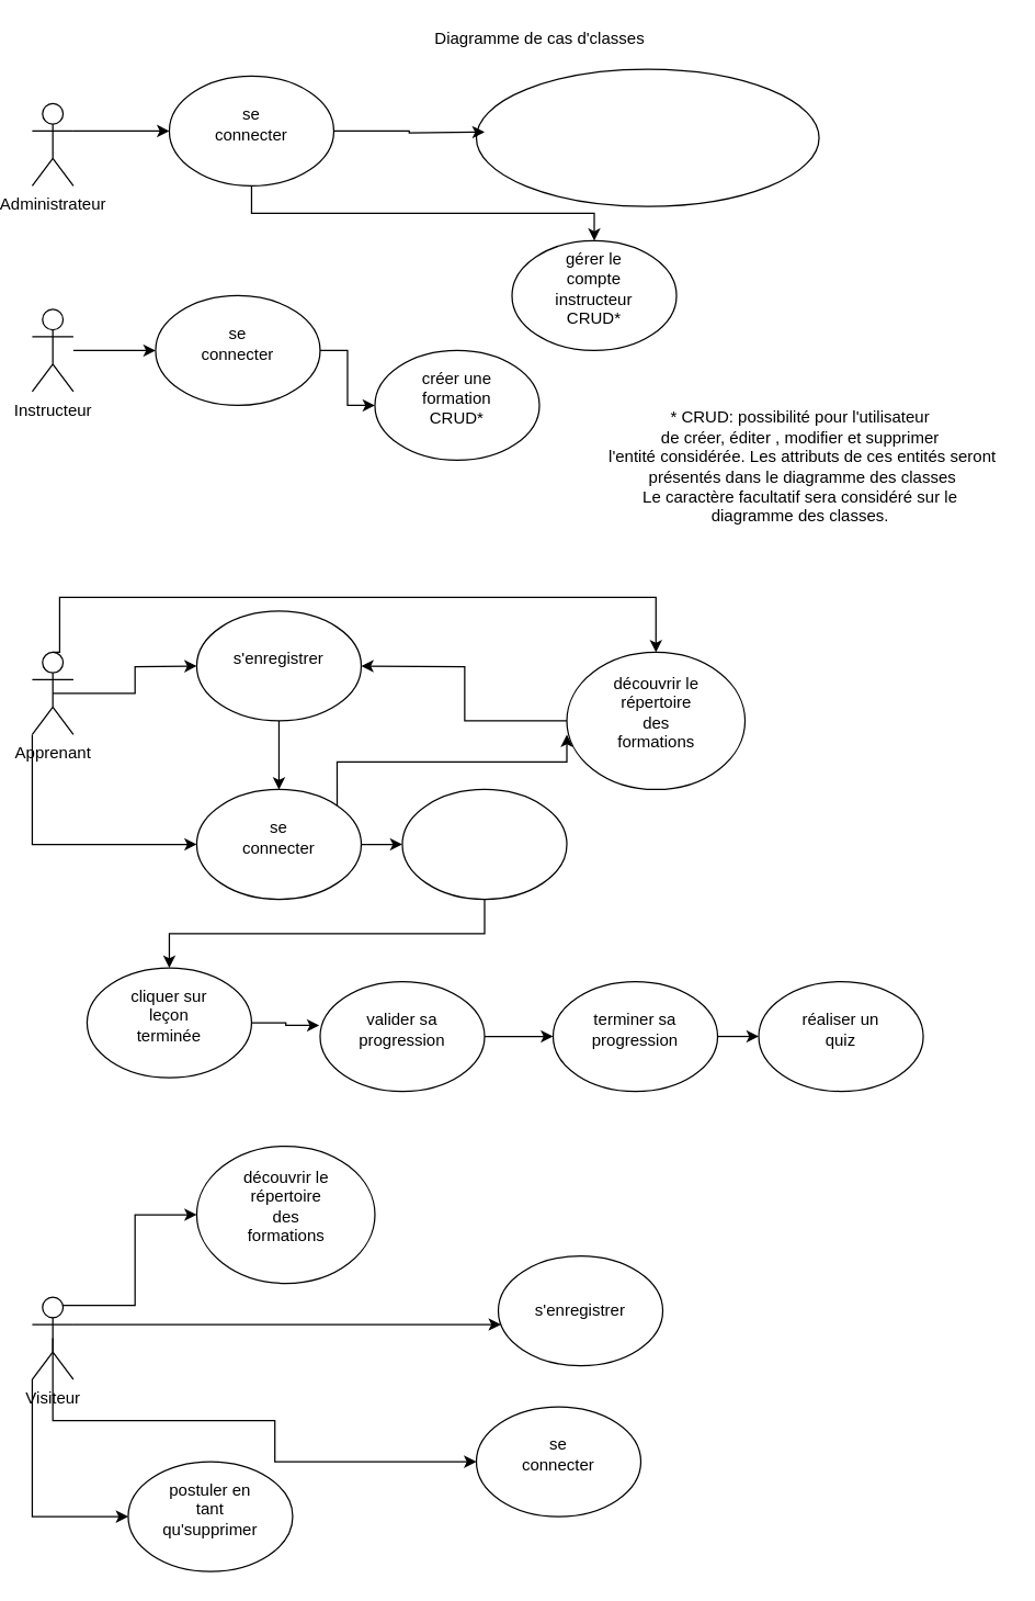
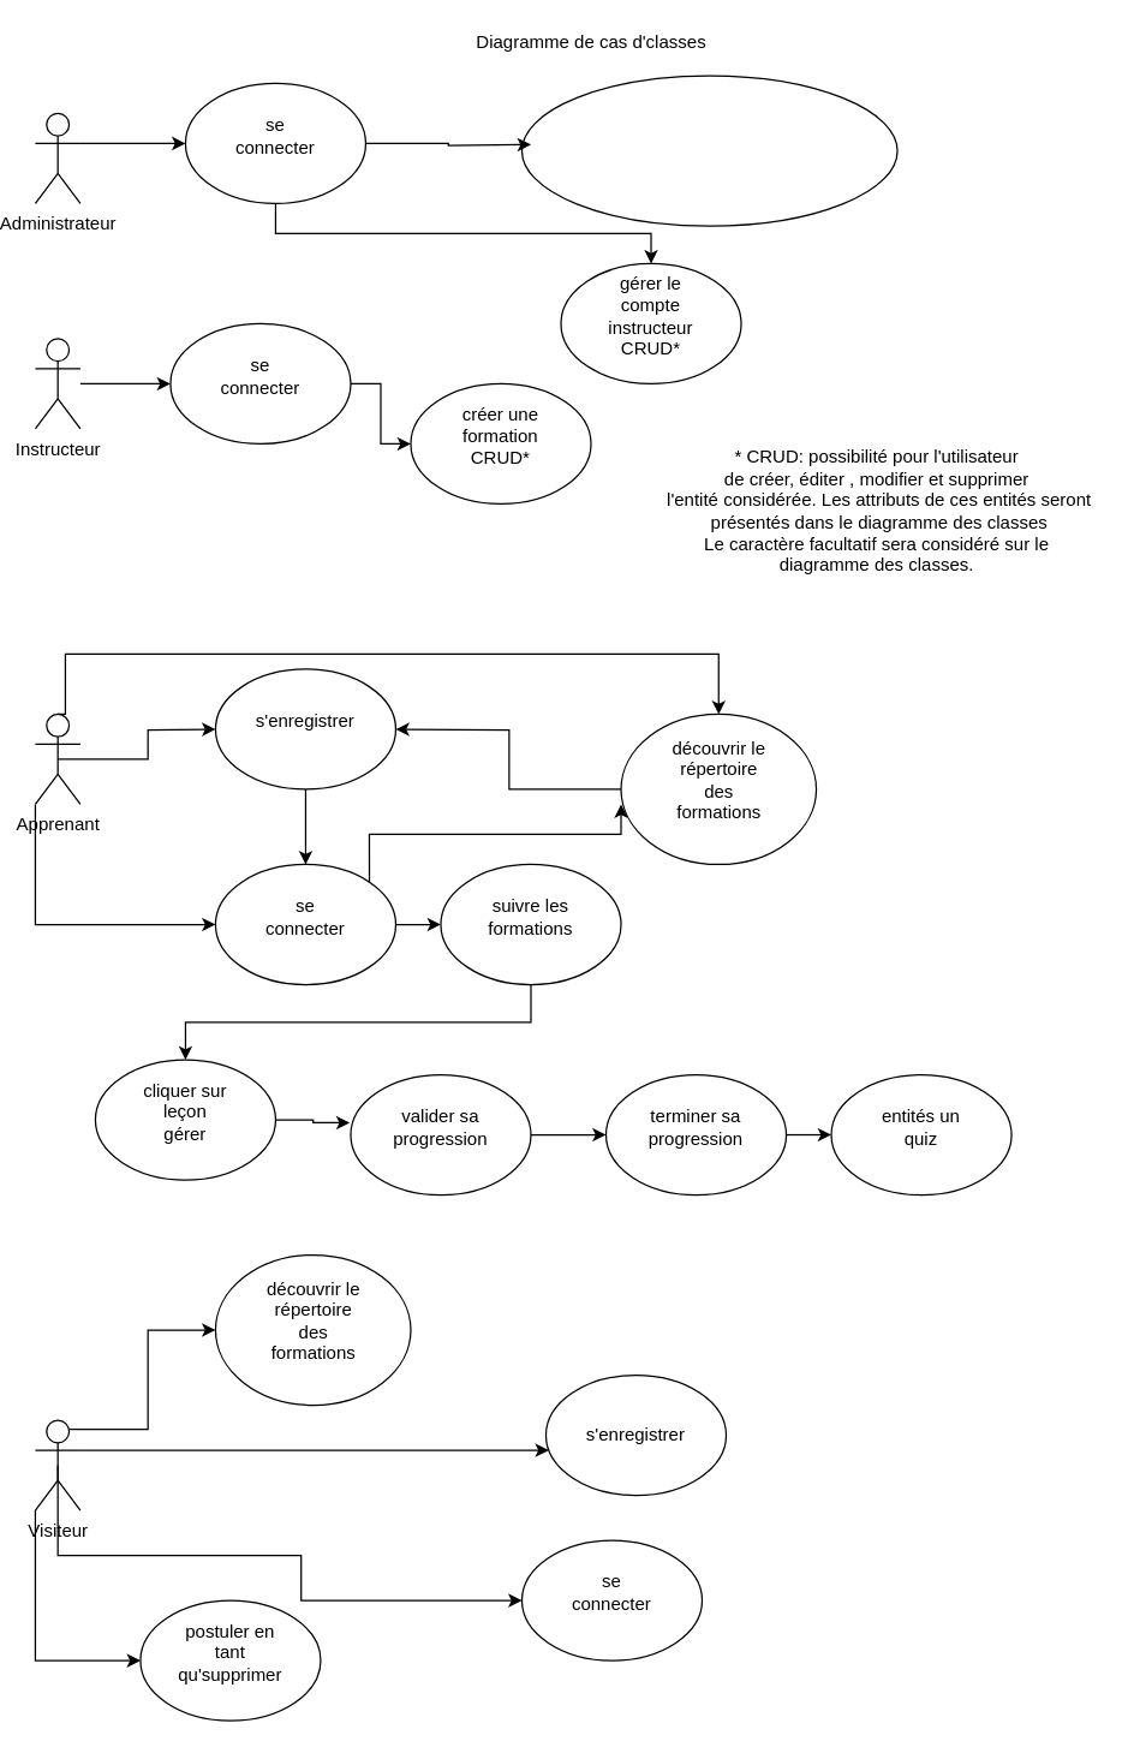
+ <mxCell id="40" value="suivre les formations" style="text;html=1;strokeColor=none;fillColor=none;align=center;verticalAlign=middle;whiteSpace=wrap;rounded=0;" parent="38" vertex="1"><mxGeometry x="30" y="20" width="60" height="30" as="geometry" /></mxCell>
- <mxCell id="44" value="cliquer sur leçon terminée" style="text;html=1;strokeColor=none;fillColor=none;align=center;verticalAlign=middle;whiteSpace=wrap;rounded=0;" parent="42" vertex="1"><mxGeometry x="30" y="20" width="60" height="30" as="geometry" /></mxCell>
+ <mxCell id="44" value="cliquer sur leçon gérer" style="text;html=1;strokeColor=none;fillColor=none;align=center;verticalAlign=middle;whiteSpace=wrap;rounded=0;" parent="42" vertex="1"><mxGeometry x="30" y="20" width="60" height="30" as="geometry" /></mxCell>
- <mxCell id="61" value="réaliser un quiz" style="text;html=1;strokeColor=none;fillColor=none;align=center;verticalAlign=middle;whiteSpace=wrap;rounded=0;" parent="59" vertex="1"><mxGeometry x="30" y="20" width="60" height="30" as="geometry" /></mxCell>
+ <mxCell id="61" value="entités un quiz" style="text;html=1;strokeColor=none;fillColor=none;align=center;verticalAlign=middle;whiteSpace=wrap;rounded=0;" parent="59" vertex="1"><mxGeometry x="30" y="20" width="60" height="30" as="geometry" /></mxCell>
